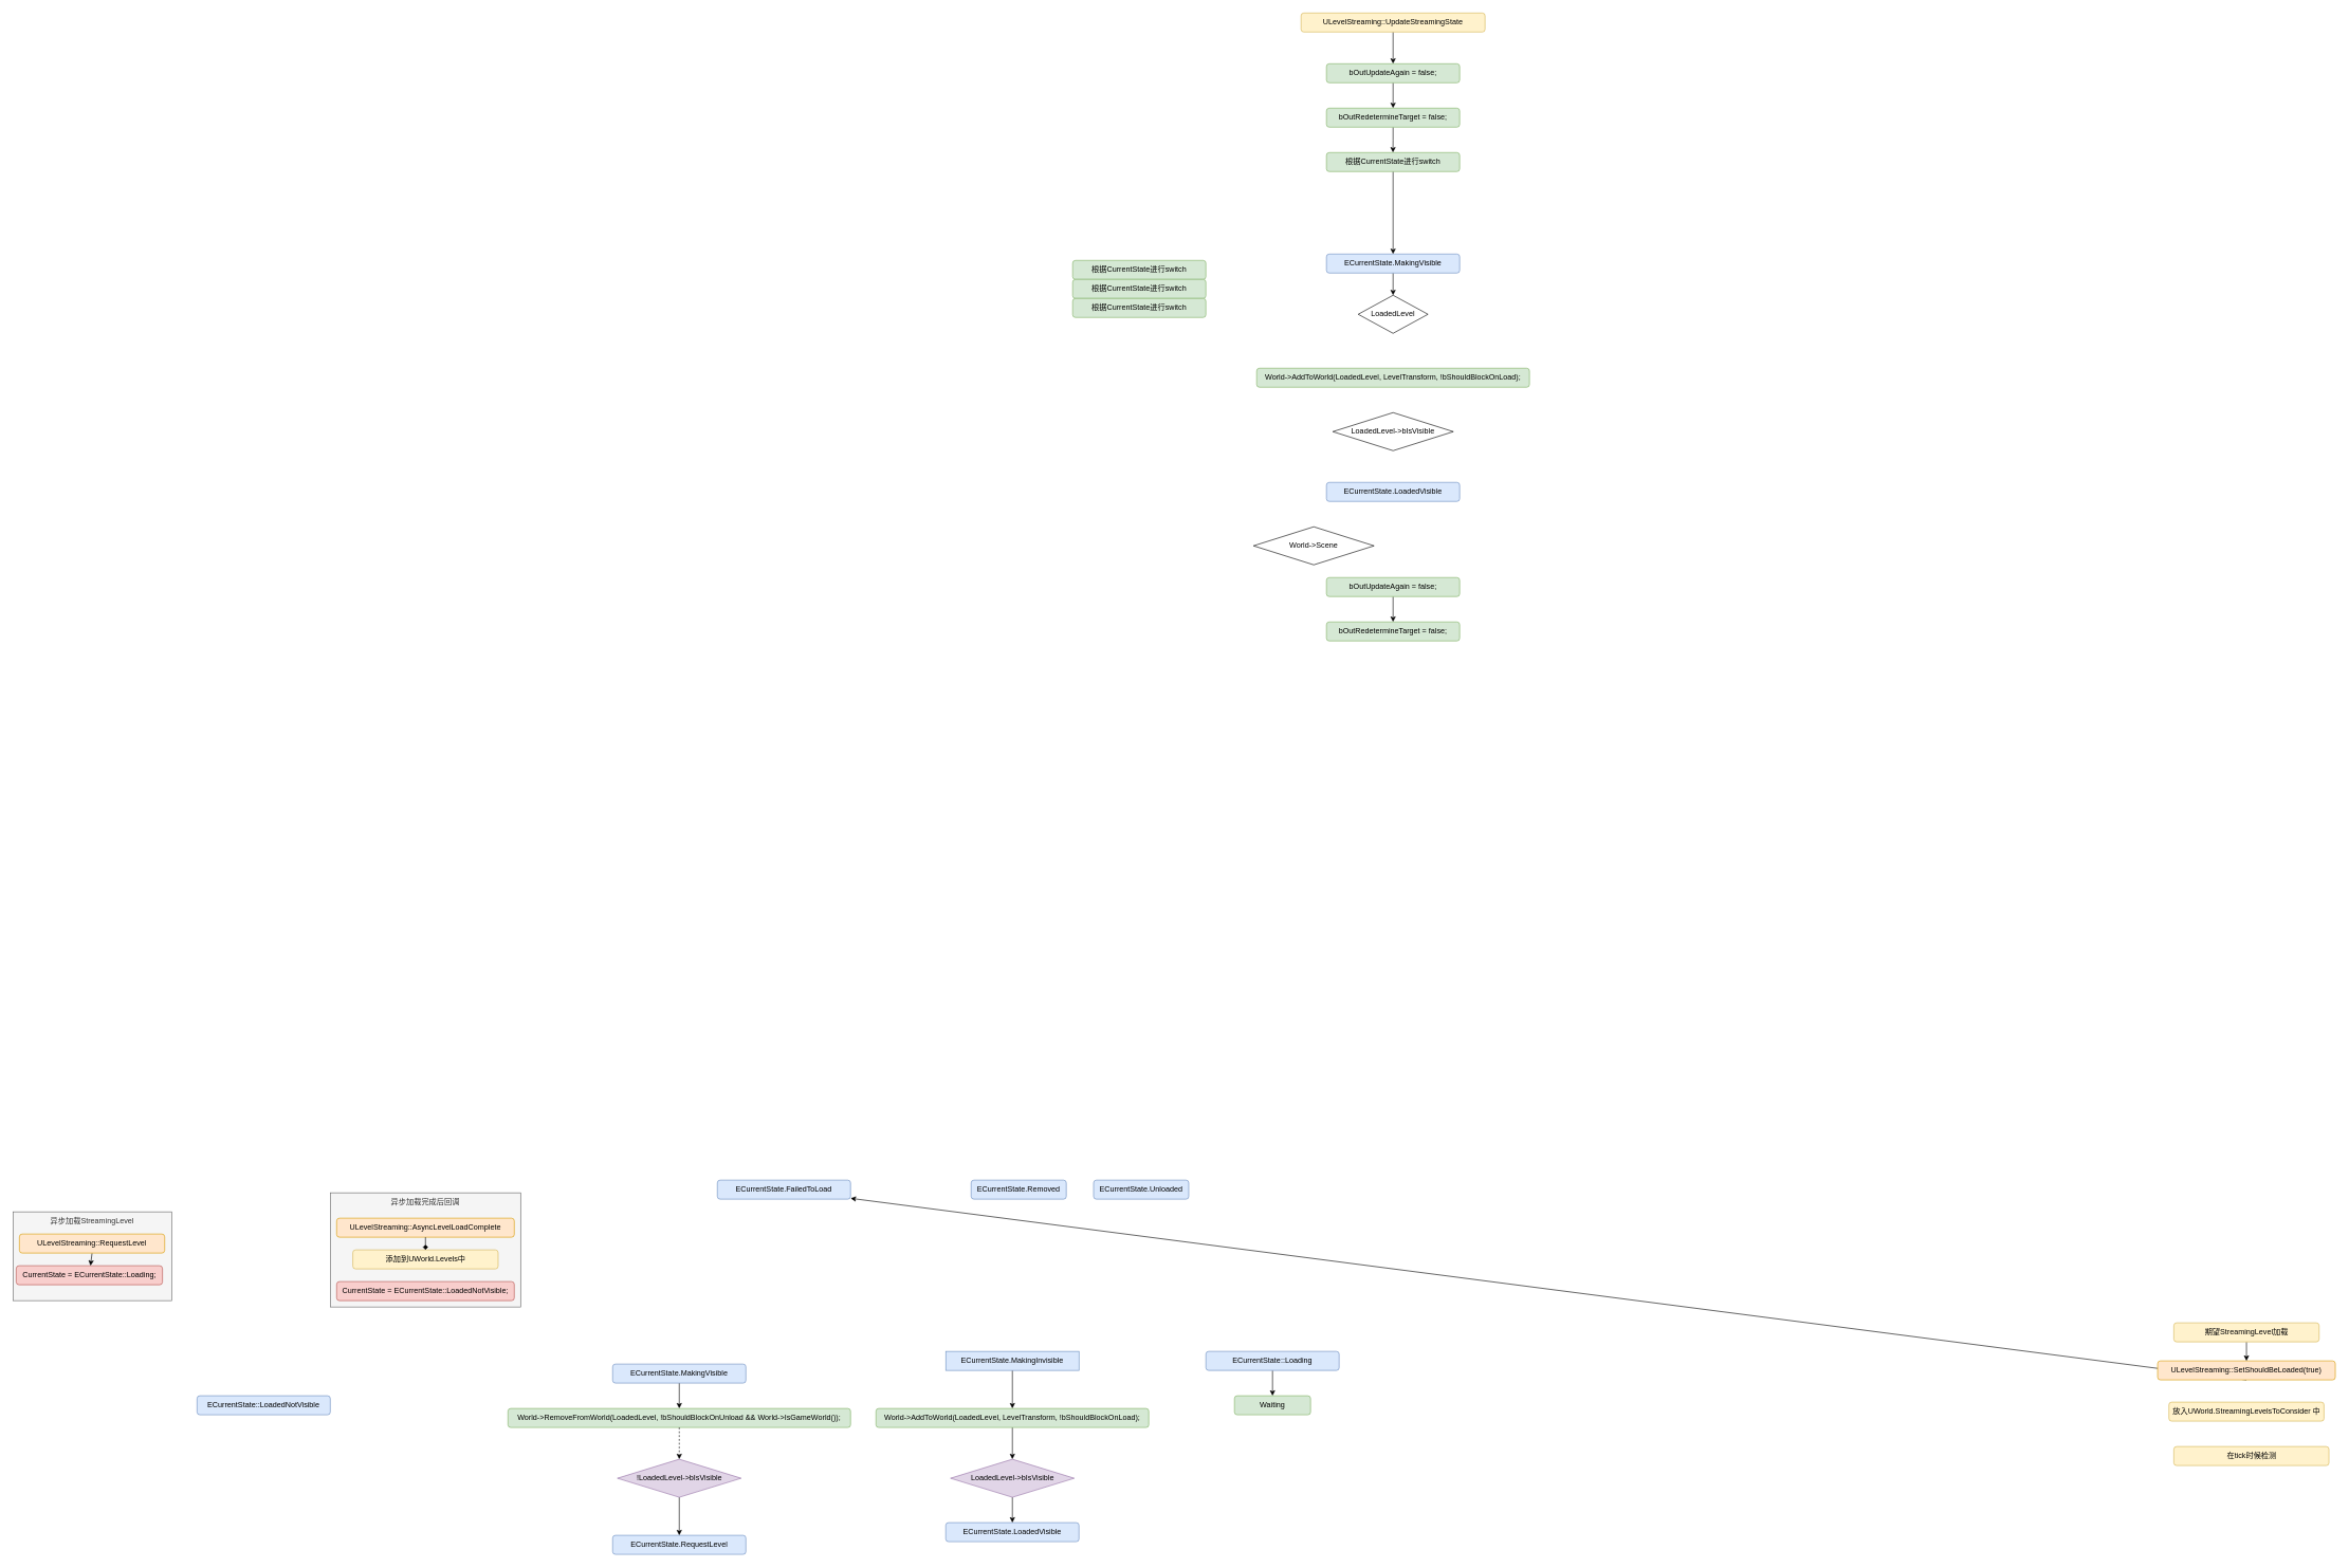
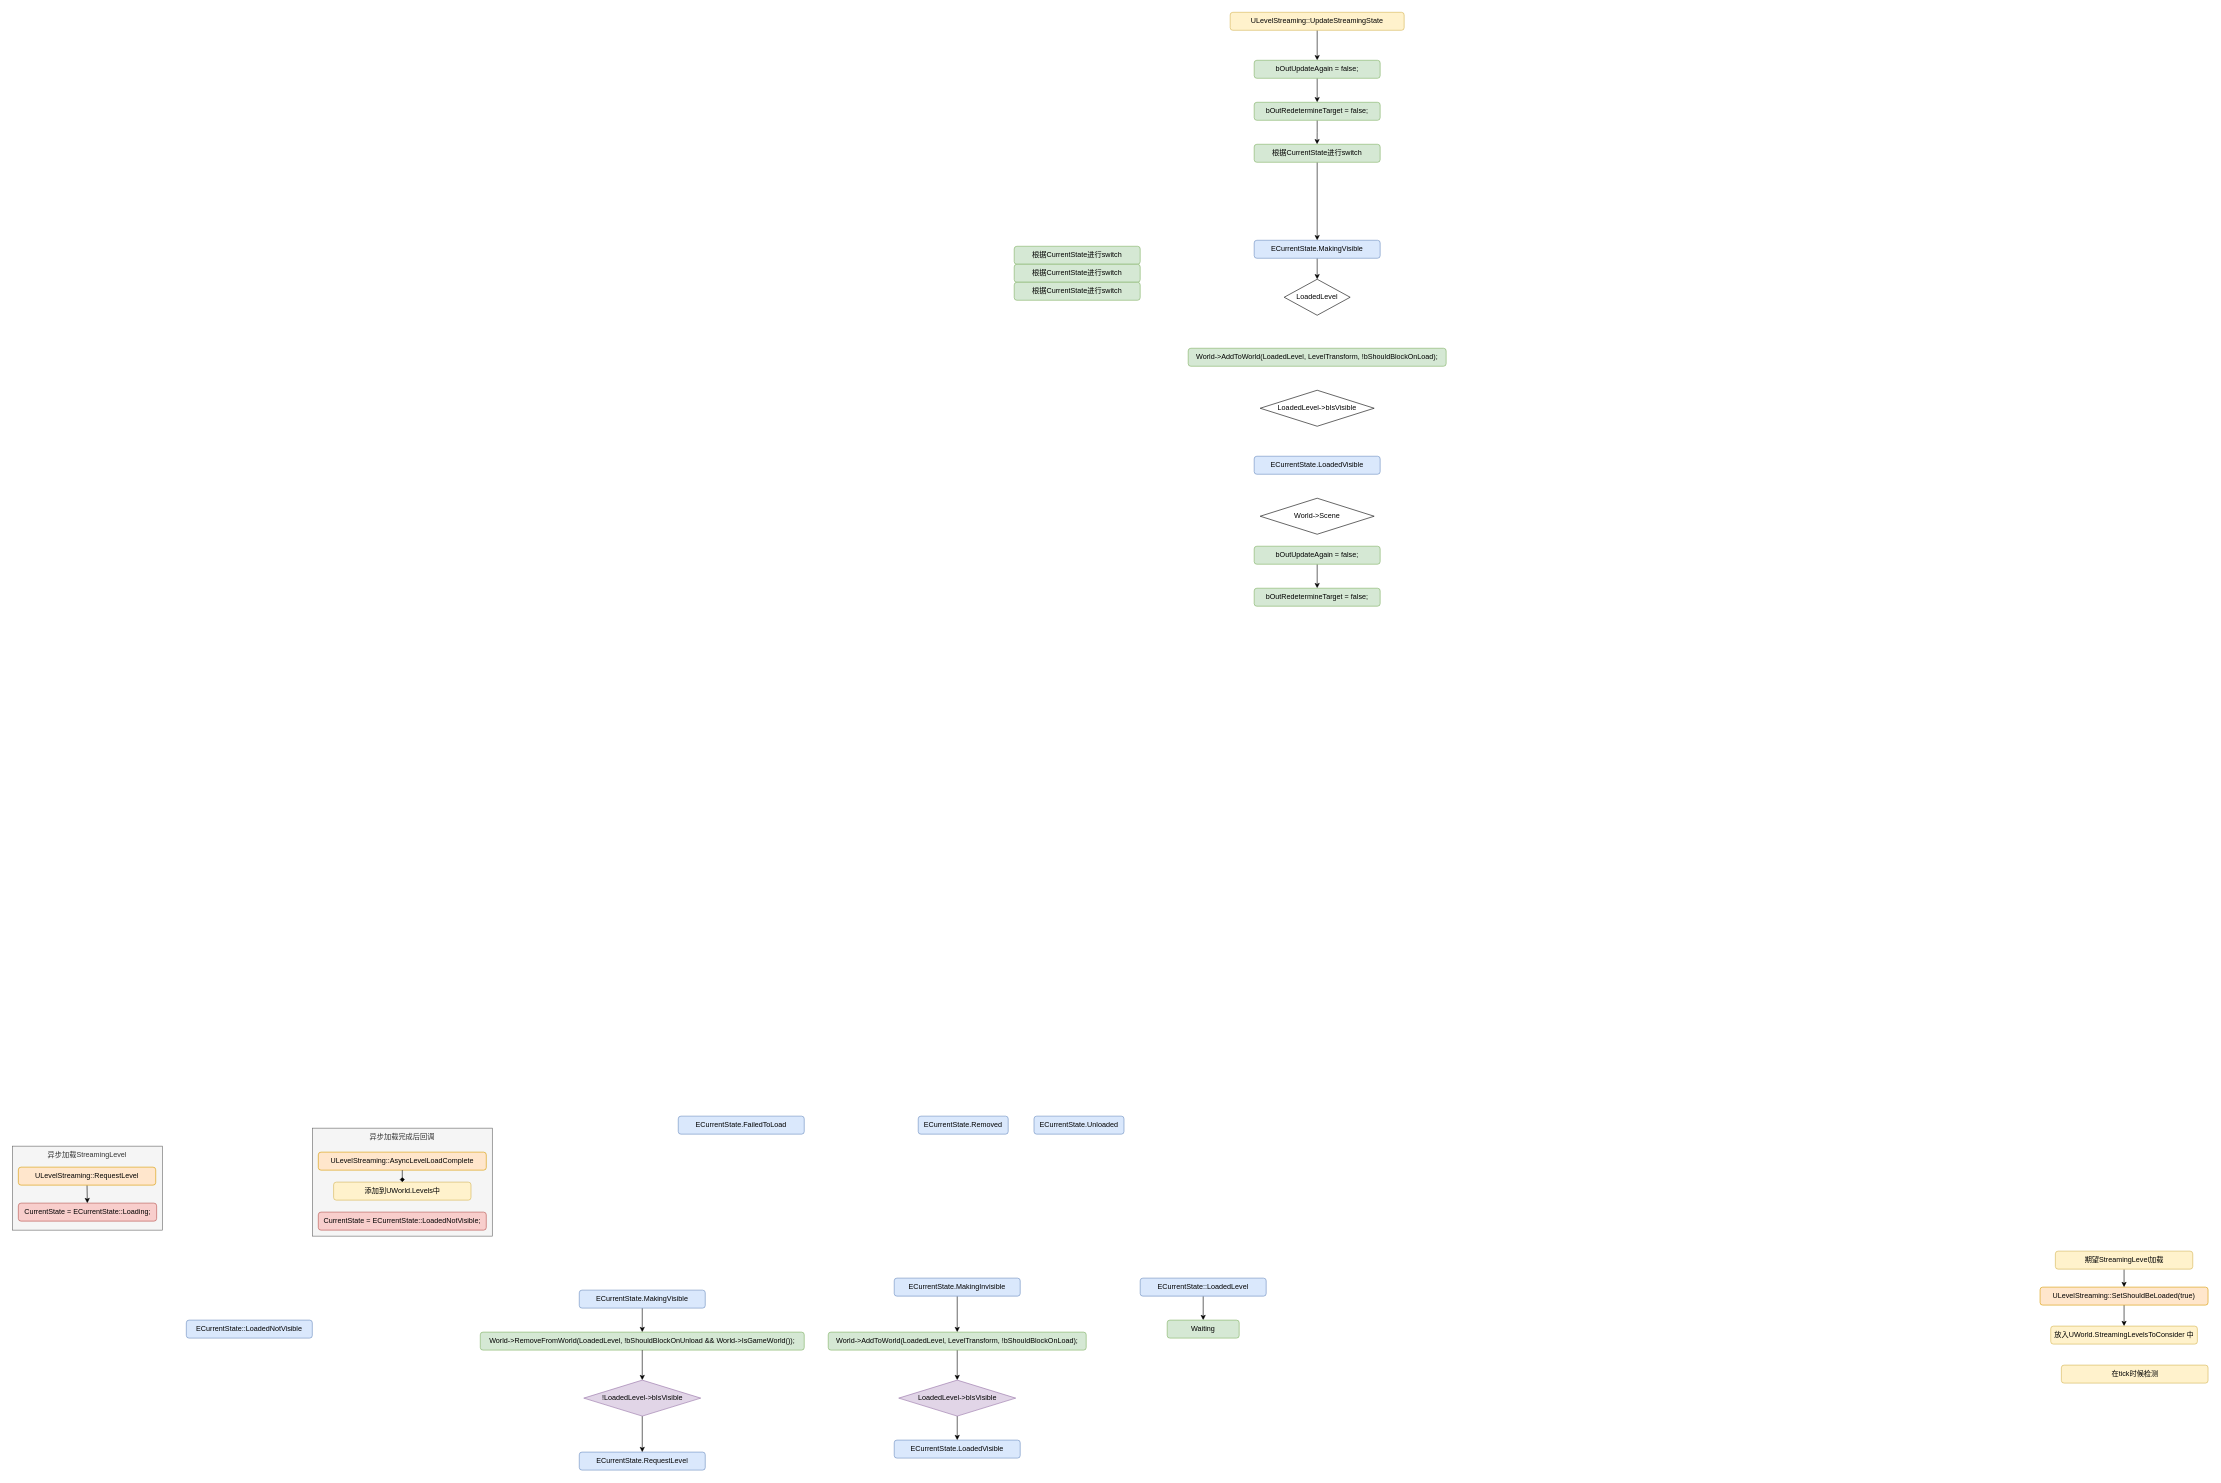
- <mxCell id="29" value="World-&amp;gt;Scene" style="rhombus;whiteSpace=wrap;html=1;" vertex="1" parent="1"><mxGeometry x="1975" y="830" width="190" height="60" as="geometry" /></mxCell>
+ <mxCell id="29" value="World-&amp;gt;Scene" style="rhombus;whiteSpace=wrap;html=1;" vertex="1" parent="1"><mxGeometry x="2100" y="830" width="190" height="60" as="geometry" /></mxCell>
- <mxCell id="51" value="CurrentState = ECurrentState::Loading;" style="rounded=1;whiteSpace=wrap;html=1;fillColor=#f8cecc;strokeColor=#b85450;" vertex="1" parent="49"><mxGeometry x="5" y="85" width="230.5" height="30" as="geometry" /></mxCell>
+ <mxCell id="51" value="CurrentState = ECurrentState::Loading;" style="rounded=1;whiteSpace=wrap;html=1;fillColor=#f8cecc;strokeColor=#b85450;" vertex="1" parent="49"><mxGeometry x="10" y="95" width="230.5" height="30" as="geometry" /></mxCell>
- <mxCell id="40" style="edgeStyle=none;rounded=0;orthogonalLoop=1;jettySize=auto;html=1;exitX=0.5;exitY=1;exitDx=0;exitDy=0;" edge="1" parent="1" source="41" target="4"><mxGeometry relative="1" as="geometry" /></mxCell>
+ <mxCell id="40" style="edgeStyle=none;rounded=0;orthogonalLoop=1;jettySize=auto;html=1;exitX=0.5;exitY=1;exitDx=0;exitDy=0;entryX=0.5;entryY=0;entryDx=0;entryDy=0;" edge="1" parent="1" source="41" target="44"><mxGeometry relative="1" as="geometry" /></mxCell>
- <mxCell id="11" value="ECurrentState.MakingInvisible" style="whiteSpace=wrap;html=1;fillColor=#dae8fc;strokeColor=#6c8ebf;rounded=0;" vertex="1" parent="1"><mxGeometry x="1490" y="2130" width="210" height="30" as="geometry" /></mxCell>
+ <mxCell id="11" value="ECurrentState.MakingInvisible" style="rounded=1;whiteSpace=wrap;html=1;fillColor=#dae8fc;strokeColor=#6c8ebf;" vertex="1" parent="1"><mxGeometry x="1490" y="2130" width="210" height="30" as="geometry" /></mxCell>
- <mxCell id="47" value="ECurrentState::Loading" style="rounded=1;whiteSpace=wrap;html=1;fillColor=#dae8fc;strokeColor=#6c8ebf;" vertex="1" parent="1"><mxGeometry x="1900" y="2130" width="210" height="30" as="geometry" /></mxCell>
+ <mxCell id="47" value="ECurrentState::LoadedLevel" style="rounded=1;whiteSpace=wrap;html=1;fillColor=#dae8fc;strokeColor=#6c8ebf;" vertex="1" parent="1"><mxGeometry x="1900" y="2130" width="210" height="30" as="geometry" /></mxCell>
- <mxCell id="36" value="" style="edgeStyle=none;rounded=0;orthogonalLoop=1;jettySize=auto;html=1;exitX=0.5;exitY=1;exitDx=0;exitDy=0;entryX=0.5;entryY=0;entryDx=0;entryDy=0;dashed=1;" edge="1" parent="1" source="35" target="37"><mxGeometry relative="1" as="geometry"><mxPoint x="1070" y="2310" as="sourcePoint" /><mxPoint x="1070" y="2380" as="targetPoint" /></mxGeometry></mxCell>
+ <mxCell id="36" value="" style="edgeStyle=none;rounded=0;orthogonalLoop=1;jettySize=auto;html=1;exitX=0.5;exitY=1;exitDx=0;exitDy=0;entryX=0.5;entryY=0;entryDx=0;entryDy=0;" edge="1" parent="1" source="35" target="37"><mxGeometry relative="1" as="geometry"><mxPoint x="1070" y="2310" as="sourcePoint" /><mxPoint x="1070" y="2380" as="targetPoint" /></mxGeometry></mxCell>
- <mxCell id="45" value="在tick时候检测" style="rounded=1;whiteSpace=wrap;html=1;fillColor=#fff2cc;strokeColor=#d6b656;" vertex="1" parent="1"><mxGeometry x="3425.5" y="2280" width="244.5" height="30" as="geometry" /></mxCell>
+ <mxCell id="45" value="在tick时候检测" style="rounded=1;whiteSpace=wrap;html=1;fillColor=#fff2cc;strokeColor=#d6b656;" vertex="1" parent="1"><mxGeometry x="3435.5" y="2275" width="244.5" height="30" as="geometry" /></mxCell>
